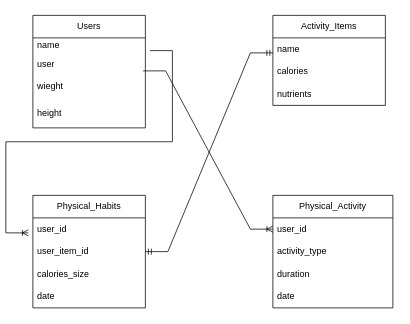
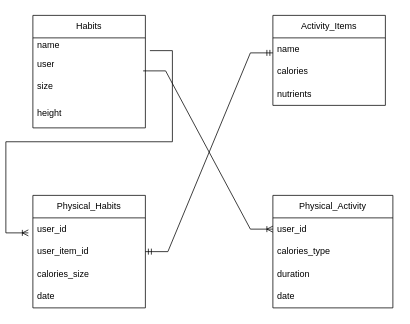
- <mxCell id="2" value="Users" style="swimlane;fontStyle=0;childLayout=stackLayout;horizontal=1;startSize=30;horizontalStack=0;resizeParent=1;resizeParentMax=0;resizeLast=0;collapsible=1;marginBottom=0;whiteSpace=wrap;html=1;" vertex="1" parent="1"><mxGeometry x="27" y="20" width="150" height="150" as="geometry" /></mxCell>
+ <mxCell id="2" value="Habits" style="swimlane;fontStyle=0;childLayout=stackLayout;horizontal=1;startSize=30;horizontalStack=0;resizeParent=1;resizeParentMax=0;resizeLast=0;collapsible=1;marginBottom=0;whiteSpace=wrap;html=1;" vertex="1" parent="1"><mxGeometry x="27" y="20" width="150" height="150" as="geometry" /></mxCell>
- <mxCell id="5" value="wieght" style="text;strokeColor=none;fillColor=none;align=left;verticalAlign=middle;spacingLeft=4;spacingRight=4;overflow=hidden;points=[[0,0.5],[1,0.5]];portConstraint=eastwest;rotatable=0;whiteSpace=wrap;html=1;" vertex="1" parent="2"><mxGeometry y="80" width="150" height="30" as="geometry" /></mxCell>
+ <mxCell id="5" value="size" style="text;strokeColor=none;fillColor=none;align=left;verticalAlign=middle;spacingLeft=4;spacingRight=4;overflow=hidden;points=[[0,0.5],[1,0.5]];portConstraint=eastwest;rotatable=0;whiteSpace=wrap;html=1;" vertex="1" parent="2"><mxGeometry y="80" width="150" height="30" as="geometry" /></mxCell>
- <mxCell id="18" value="activity_type" style="text;strokeColor=none;fillColor=none;align=left;verticalAlign=middle;spacingLeft=4;spacingRight=4;overflow=hidden;points=[[0,0.5],[1,0.5]];portConstraint=eastwest;rotatable=0;whiteSpace=wrap;html=1;" vertex="1" parent="16"><mxGeometry y="60" width="160" height="30" as="geometry" /></mxCell>
+ <mxCell id="18" value="calories_type" style="text;strokeColor=none;fillColor=none;align=left;verticalAlign=middle;spacingLeft=4;spacingRight=4;overflow=hidden;points=[[0,0.5],[1,0.5]];portConstraint=eastwest;rotatable=0;whiteSpace=wrap;html=1;" vertex="1" parent="16"><mxGeometry y="60" width="160" height="30" as="geometry" /></mxCell>
